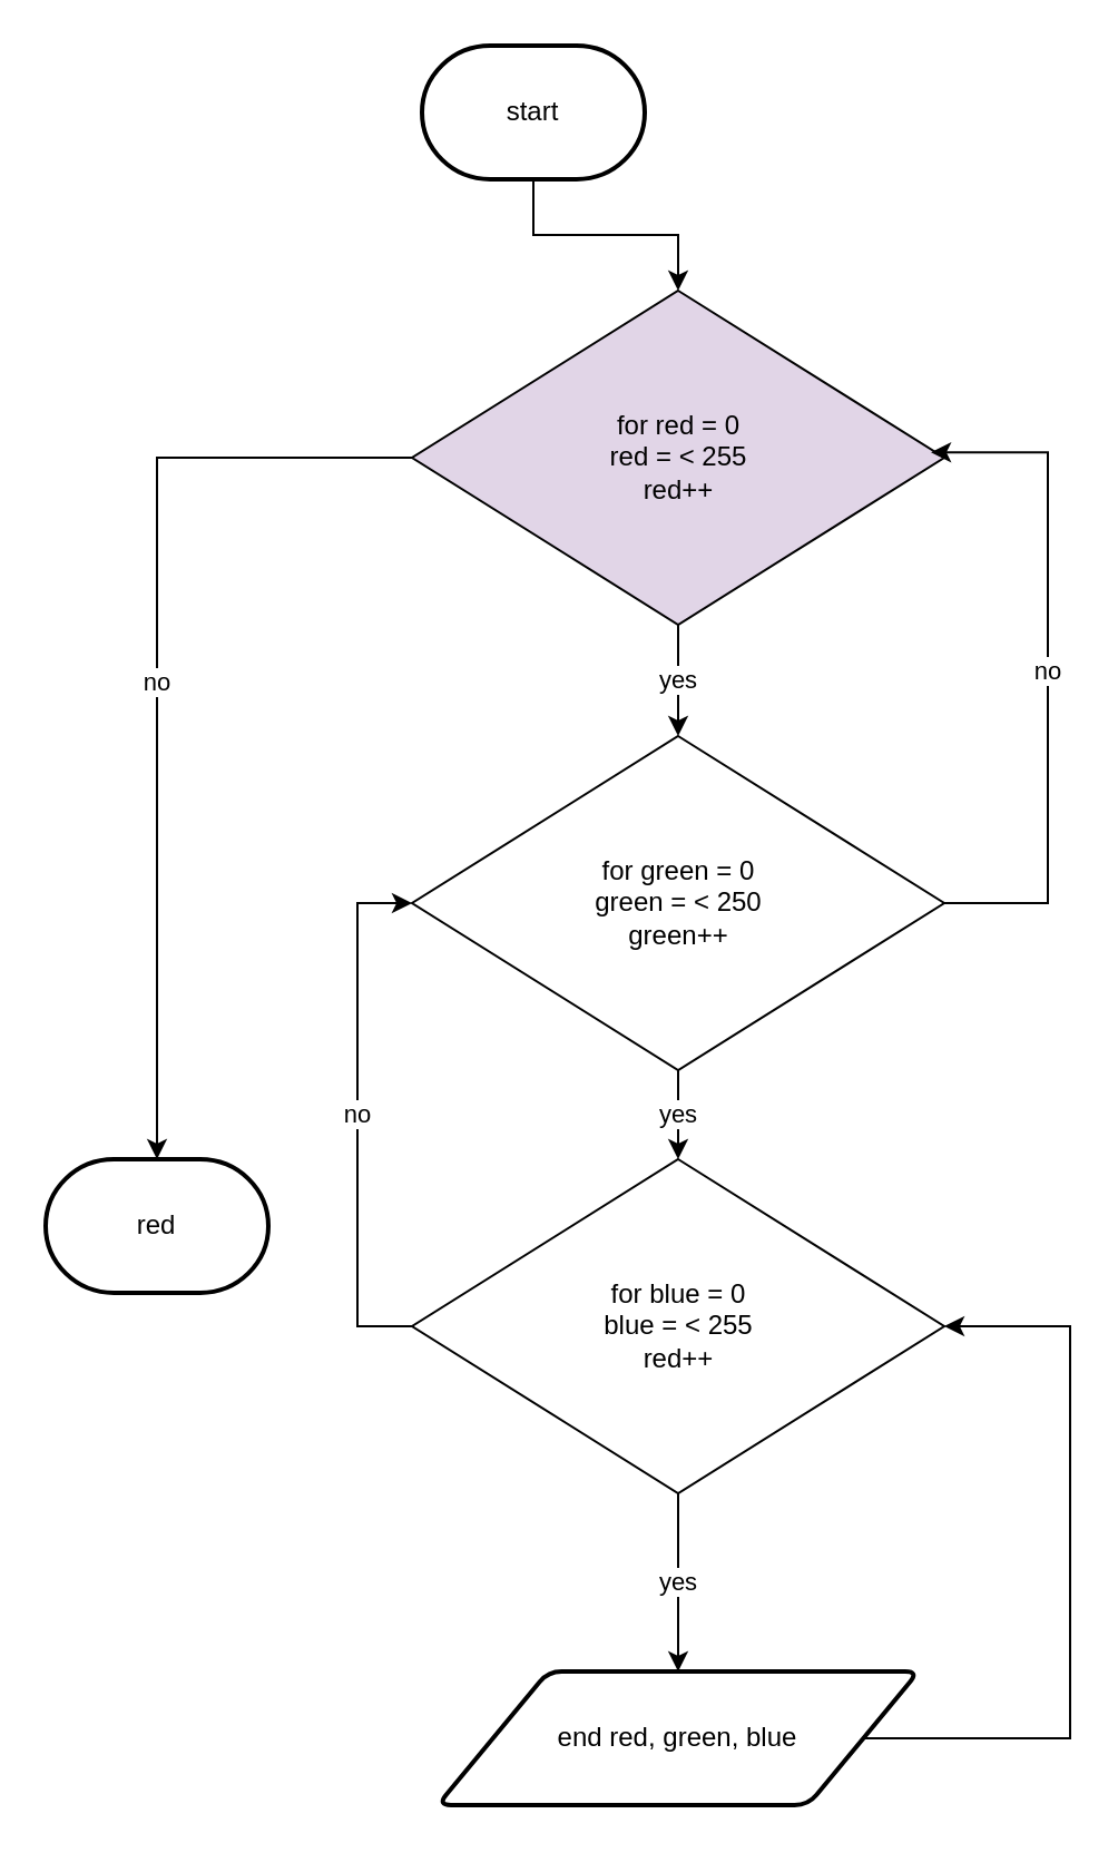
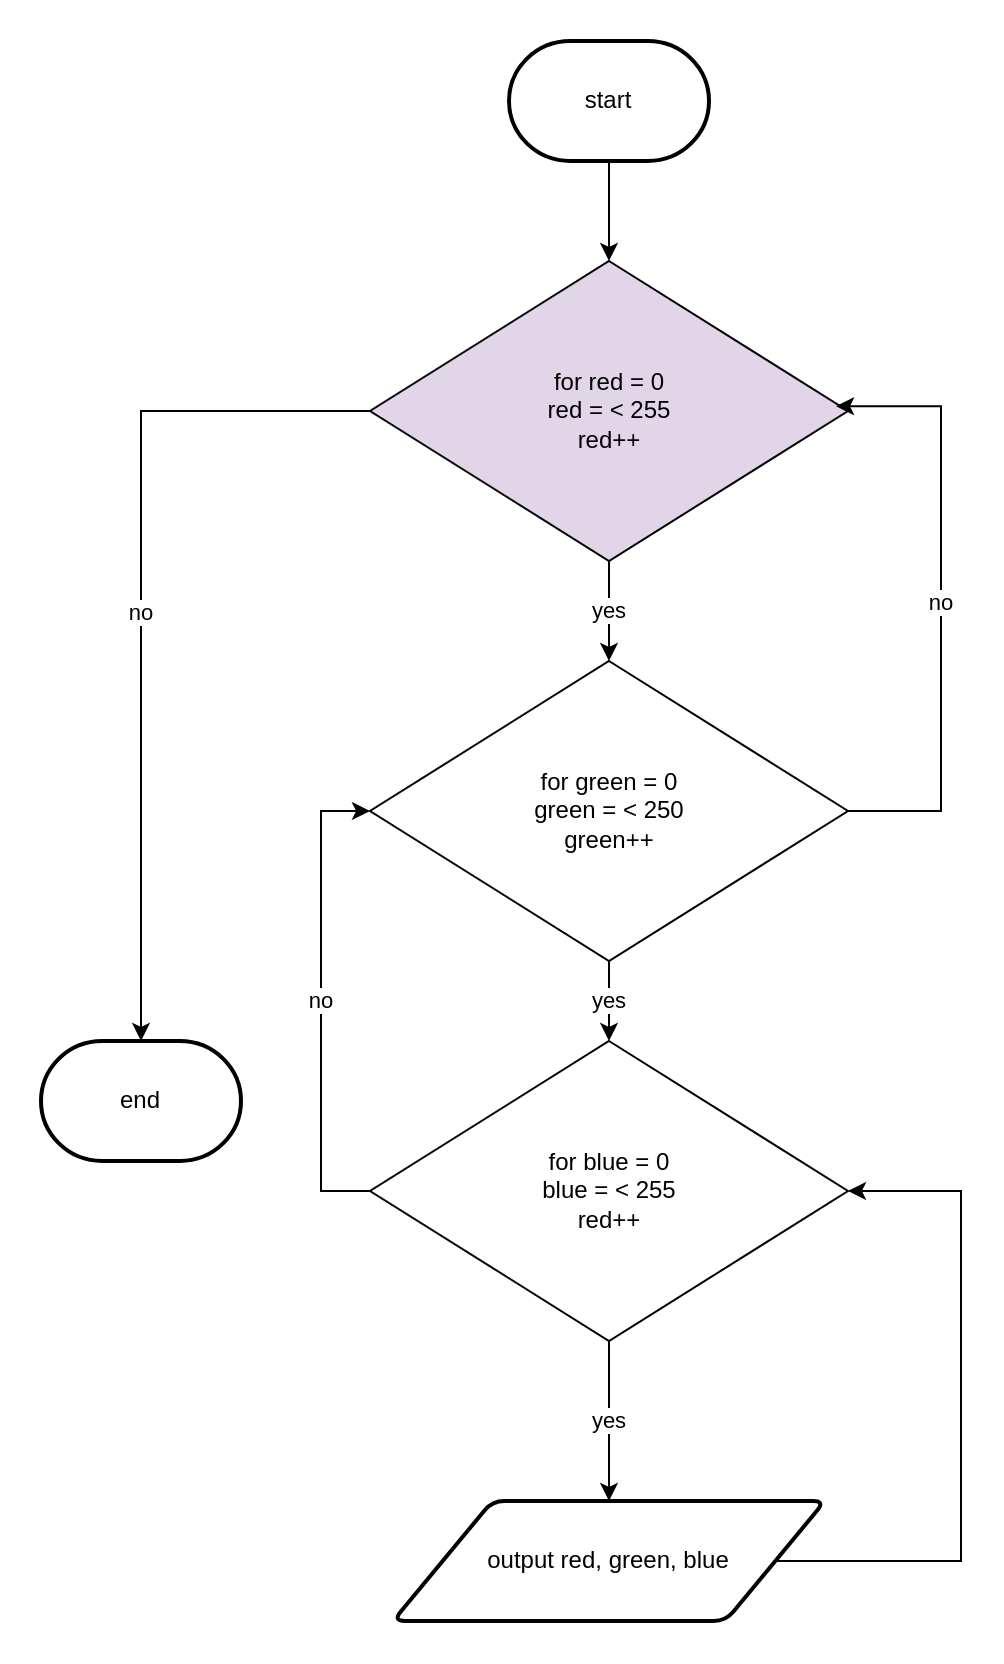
- <mxCell id="3" value="start" style="strokeWidth=2;html=1;shape=mxgraph.flowchart.terminator;whiteSpace=wrap;" parent="1" vertex="1"><mxGeometry x="189" y="20" width="100" height="60" as="geometry" /></mxCell>
+ <mxCell id="3" value="start" style="strokeWidth=2;html=1;shape=mxgraph.flowchart.terminator;whiteSpace=wrap;" parent="1" vertex="1"><mxGeometry x="254" y="20" width="100" height="60" as="geometry" /></mxCell>
- <mxCell id="6" value="red" style="strokeWidth=2;html=1;shape=mxgraph.flowchart.terminator;whiteSpace=wrap;" parent="1" vertex="1"><mxGeometry x="20" y="520" width="100" height="60" as="geometry" /></mxCell>
+ <mxCell id="6" value="end" style="strokeWidth=2;html=1;shape=mxgraph.flowchart.terminator;whiteSpace=wrap;" parent="1" vertex="1"><mxGeometry x="20" y="520" width="100" height="60" as="geometry" /></mxCell>
- <mxCell id="5" value="end red, green, blue" style="shape=parallelogram;html=1;strokeWidth=2;perimeter=parallelogramPerimeter;whiteSpace=wrap;rounded=1;arcSize=12;size=0.23;" parent="1" vertex="1"><mxGeometry x="196" y="750" width="216" height="60" as="geometry" /></mxCell>
+ <mxCell id="5" value="output red, green, blue" style="shape=parallelogram;html=1;strokeWidth=2;perimeter=parallelogramPerimeter;whiteSpace=wrap;rounded=1;arcSize=12;size=0.23;" parent="1" vertex="1"><mxGeometry x="196" y="750" width="216" height="60" as="geometry" /></mxCell>
